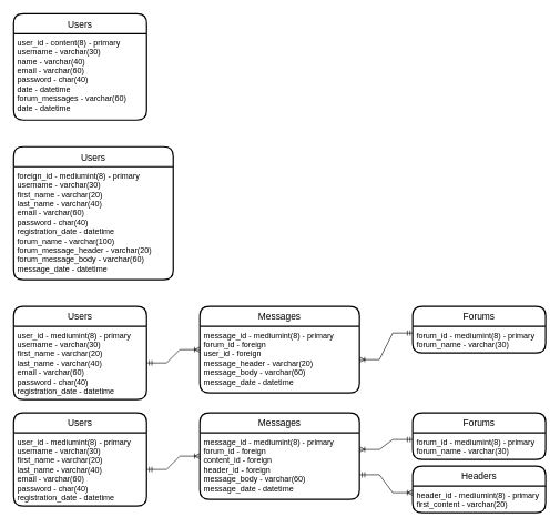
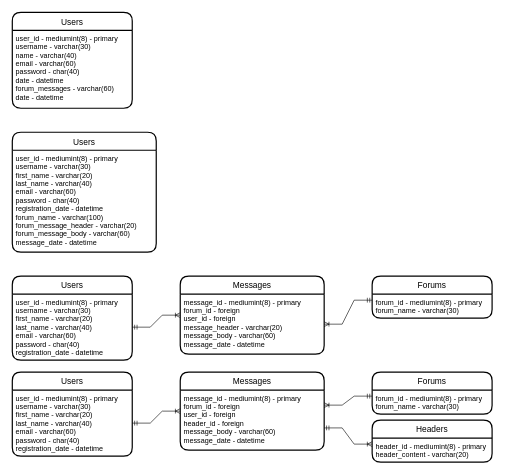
- <mxCell id="5" value="user_id - content(8) - primary&#10;username - varchar(30)&#10;name - varchar(40)&#10;email - varchar(60)&#10;password - char(40)&#10;date - datetime&#10;forum_messages - varchar(60)&#10;date - datetime&#10;" style="align=left;strokeColor=none;fillColor=none;spacingLeft=4;fontSize=12;verticalAlign=top;resizable=0;rotatable=0;part=1;" parent="4" vertex="1"><mxGeometry y="30" width="200" height="130" as="geometry" /></mxCell>
+ <mxCell id="5" value="user_id - mediumint(8) - primary&#10;username - varchar(30)&#10;name - varchar(40)&#10;email - varchar(60)&#10;password - char(40)&#10;date - datetime&#10;forum_messages - varchar(60)&#10;date - datetime&#10;" style="align=left;strokeColor=none;fillColor=none;spacingLeft=4;fontSize=12;verticalAlign=top;resizable=0;rotatable=0;part=1;" parent="4" vertex="1"><mxGeometry y="30" width="200" height="130" as="geometry" /></mxCell>
- <mxCell id="7" value="foreign_id - mediumint(8) - primary&#10;username - varchar(30)&#10;first_name - varchar(20)&#10;last_name - varchar(40)&#10;email - varchar(60)&#10;password - char(40)&#10;registration_date - datetime&#10;forum_name - varchar(100)&#10;forum_message_header - varchar(20)&#10;forum_message_body - varchar(60)&#10;message_date - datetime&#10;" style="align=left;strokeColor=none;fillColor=none;spacingLeft=4;fontSize=12;verticalAlign=top;resizable=0;rotatable=0;part=1;" parent="6" vertex="1"><mxGeometry y="30" width="240" height="170" as="geometry" /></mxCell>
+ <mxCell id="7" value="user_id - mediumint(8) - primary&#10;username - varchar(30)&#10;first_name - varchar(20)&#10;last_name - varchar(40)&#10;email - varchar(60)&#10;password - char(40)&#10;registration_date - datetime&#10;forum_name - varchar(100)&#10;forum_message_header - varchar(20)&#10;forum_message_body - varchar(60)&#10;message_date - datetime&#10;" style="align=left;strokeColor=none;fillColor=none;spacingLeft=4;fontSize=12;verticalAlign=top;resizable=0;rotatable=0;part=1;" parent="6" vertex="1"><mxGeometry y="30" width="240" height="170" as="geometry" /></mxCell>
- <mxCell id="19" value="message_id - mediumint(8) - primary&#10;forum_id - foreign&#10;content_id - foreign&#10;header_id - foreign&#10;message_body - varchar(60)&#10;message_date - datetime" style="align=left;strokeColor=none;fillColor=none;spacingLeft=4;fontSize=12;verticalAlign=top;resizable=0;rotatable=0;part=1;" parent="18" vertex="1"><mxGeometry y="30" width="240" height="100" as="geometry" /></mxCell>
+ <mxCell id="19" value="message_id - mediumint(8) - primary&#10;forum_id - foreign&#10;user_id - foreign&#10;header_id - foreign&#10;message_body - varchar(60)&#10;message_date - datetime" style="align=left;strokeColor=none;fillColor=none;spacingLeft=4;fontSize=12;verticalAlign=top;resizable=0;rotatable=0;part=1;" parent="18" vertex="1"><mxGeometry y="30" width="240" height="100" as="geometry" /></mxCell>
- <mxCell id="23" value="header_id - mediumint(8) - primary&#10;first_content - varchar(20)" style="align=left;strokeColor=none;fillColor=none;spacingLeft=4;fontSize=12;verticalAlign=top;resizable=0;rotatable=0;part=1;" parent="22" vertex="1"><mxGeometry y="30" width="200" height="40" as="geometry" /></mxCell>
+ <mxCell id="23" value="header_id - mediumint(8) - primary&#10;header_content - varchar(20)" style="align=left;strokeColor=none;fillColor=none;spacingLeft=4;fontSize=12;verticalAlign=top;resizable=0;rotatable=0;part=1;" parent="22" vertex="1"><mxGeometry y="30" width="200" height="40" as="geometry" /></mxCell>
